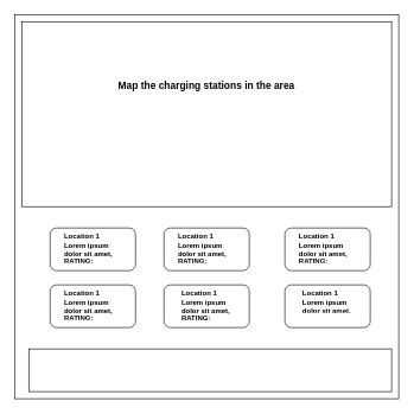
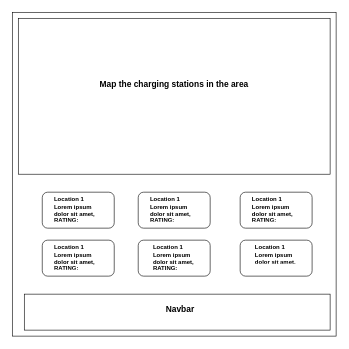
- <mxCell id="4" value="&lt;h3&gt;Map the charging stations in the area&lt;/h3&gt;" style="text;html=1;strokeColor=none;fillColor=none;align=center;verticalAlign=middle;whiteSpace=wrap;rounded=0;" vertex="1" parent="1"><mxGeometry x="110" y="80" width="360" height="80" as="geometry" /></mxCell>
+ <mxCell id="4" value="&lt;h3&gt;Map the charging stations in the area&lt;/h3&gt;" style="text;html=1;strokeColor=none;fillColor=none;align=center;verticalAlign=middle;whiteSpace=wrap;rounded=0;" vertex="1" parent="1"><mxGeometry x="110" y="100" width="360" height="80" as="geometry" /></mxCell>
+ <mxCell id="20" value="&lt;h3&gt;Navbar&lt;/h3&gt;" style="text;html=1;strokeColor=none;fillColor=none;align=center;verticalAlign=middle;whiteSpace=wrap;rounded=0;" vertex="1" parent="1"><mxGeometry x="70" y="500" width="460" height="30" as="geometry" /></mxCell>
